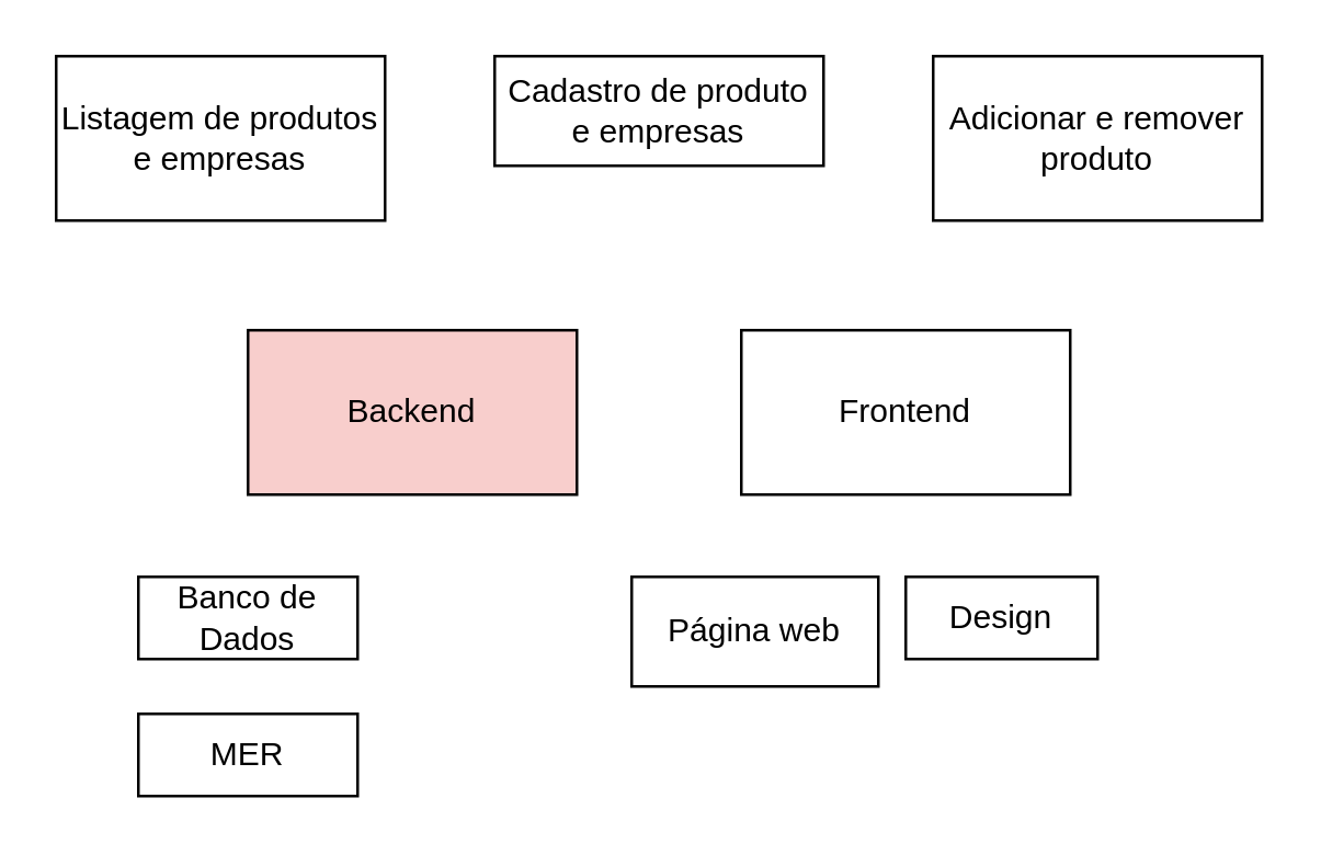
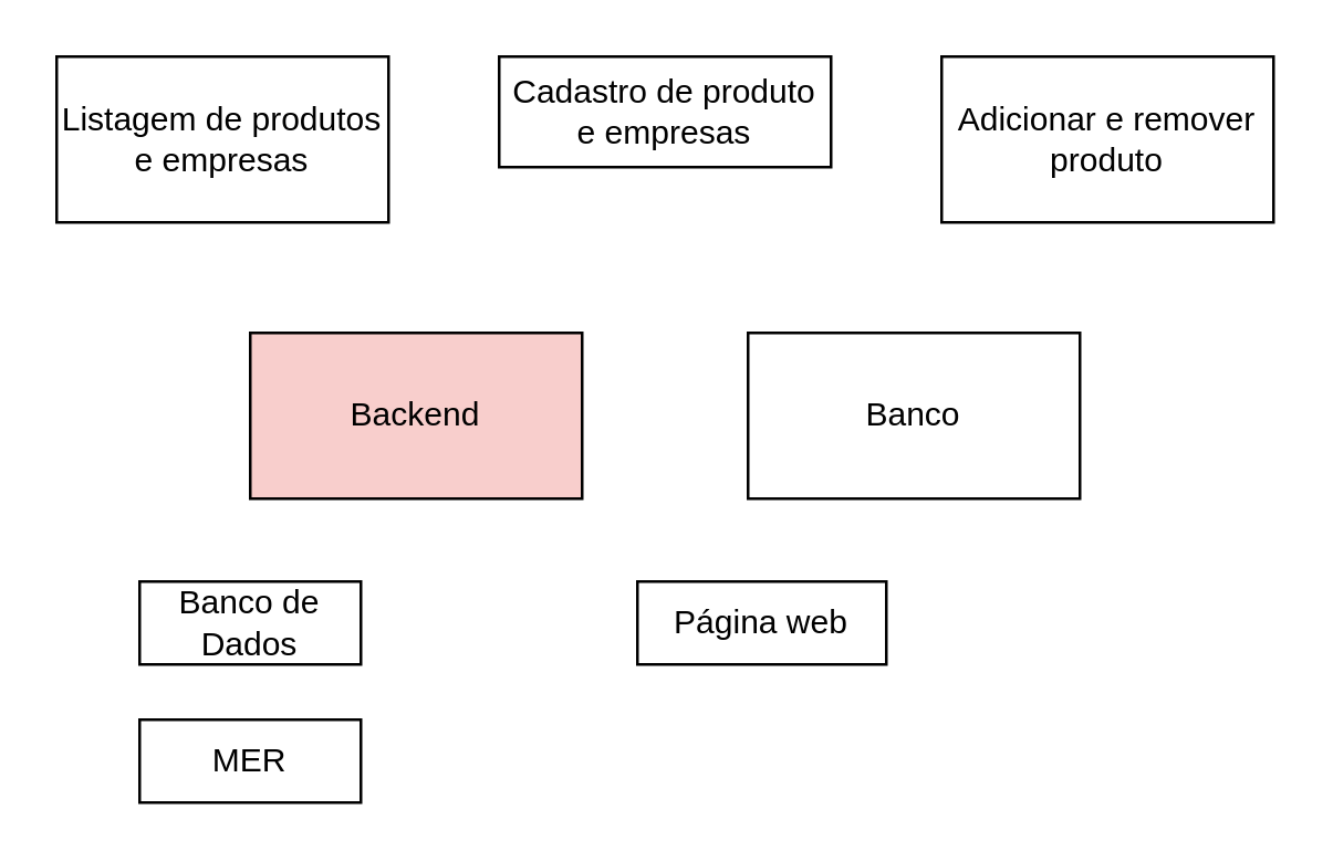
- <mxCell id="4" value="Frontend" style="rounded=0;whiteSpace=wrap;html=1;" vertex="1" parent="1"><mxGeometry x="270" y="120" width="120" height="60" as="geometry" /></mxCell>
+ <mxCell id="4" value="Banco" style="rounded=0;whiteSpace=wrap;html=1;" vertex="1" parent="1"><mxGeometry x="270" y="120" width="120" height="60" as="geometry" /></mxCell>
- <mxCell id="7" value="Design" style="rounded=0;whiteSpace=wrap;html=1;" vertex="1" parent="1"><mxGeometry x="330" y="210" width="70" height="30" as="geometry" /></mxCell>
- <mxCell id="6" value="Página web" style="rounded=0;whiteSpace=wrap;html=1;" vertex="1" parent="1"><mxGeometry x="230" y="210" width="90" height="40" as="geometry" /></mxCell>
+ <mxCell id="6" value="Página web" style="rounded=0;whiteSpace=wrap;html=1;" vertex="1" parent="1"><mxGeometry x="230" y="210" width="90" height="30" as="geometry" /></mxCell>
